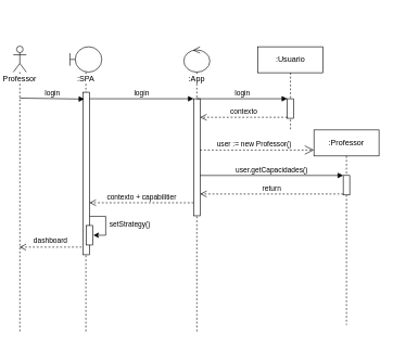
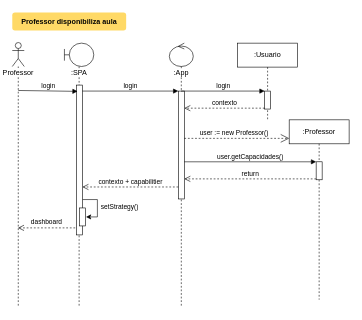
+ <mxCell id="6" value="Professor disponibiliza aula" style="rounded=1;fontStyle=1;fillColor=#FFD966;strokeColor=none" parent="1" vertex="1"><mxGeometry x="20" y="20" width="190" height="30" as="geometry" /></mxCell>
